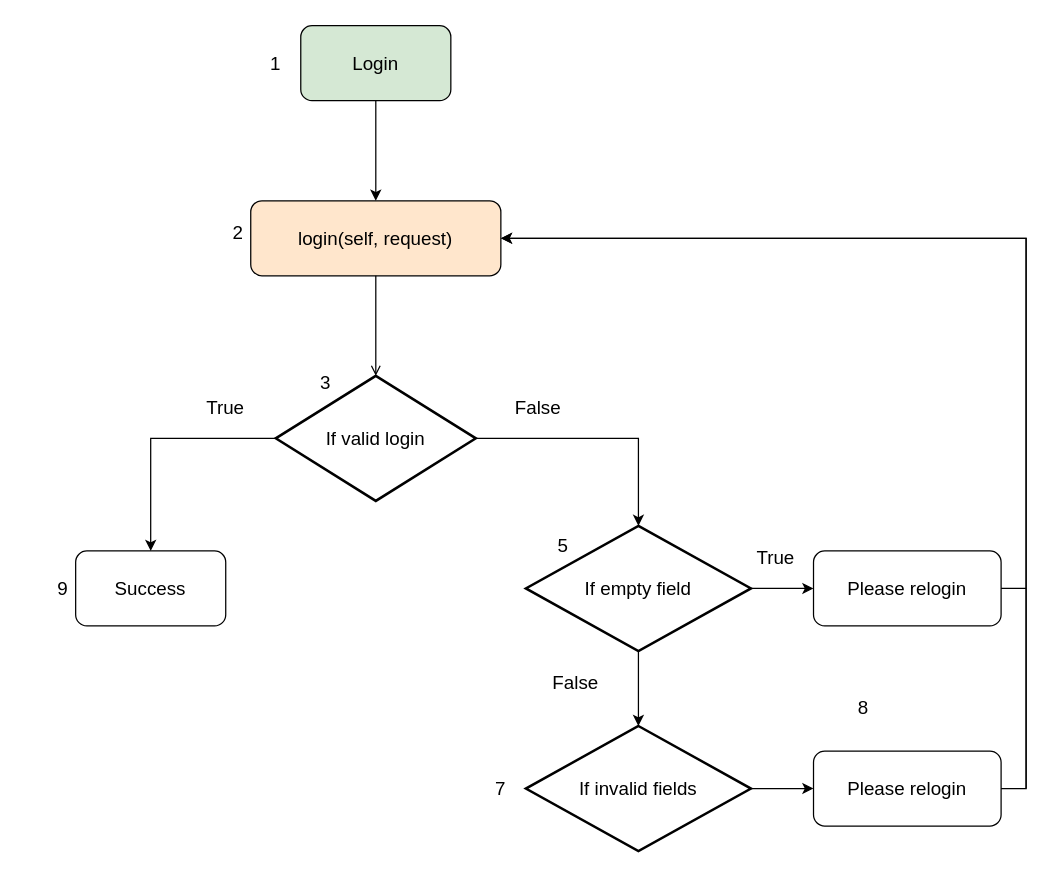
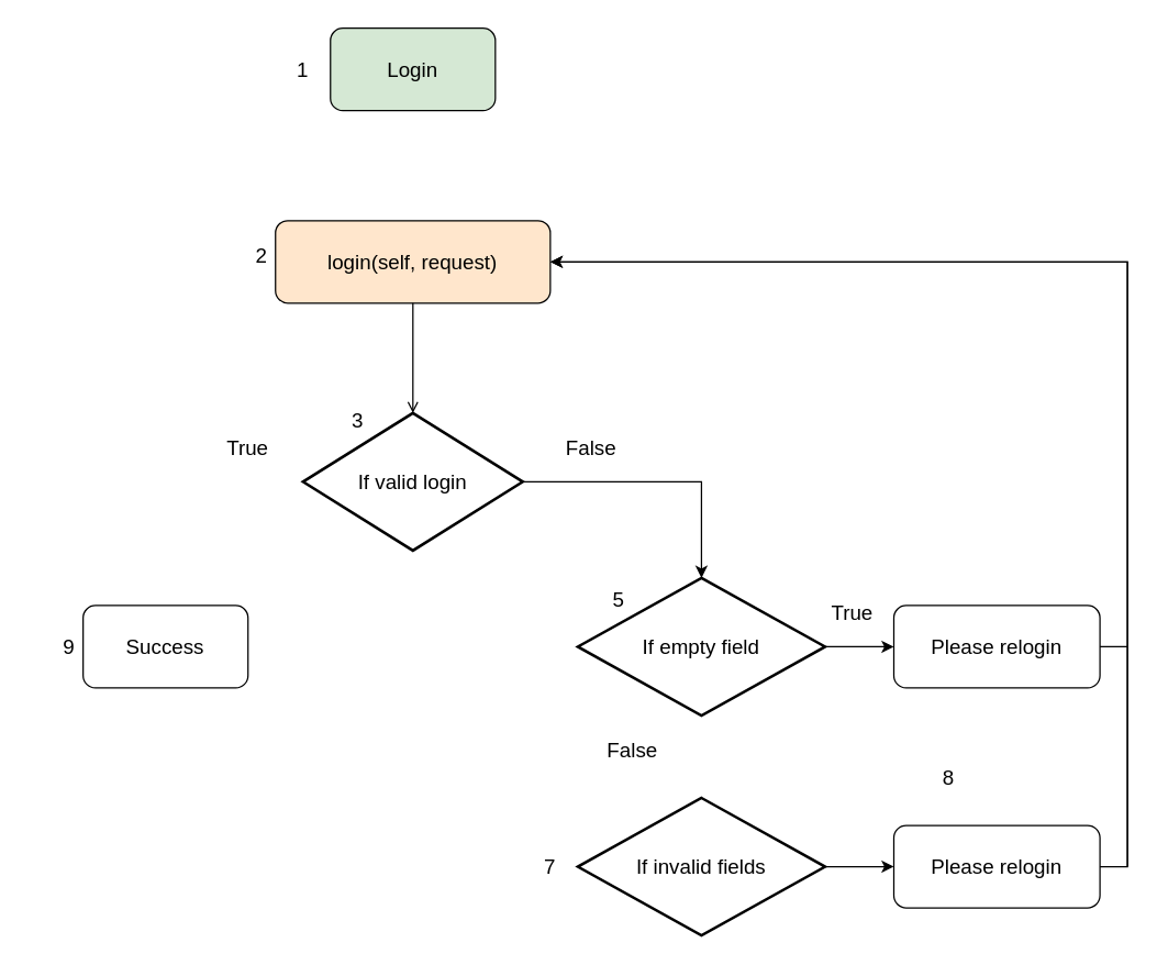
- <mxCell id="18" value="" style="endArrow=classic;html=1;rounded=0;entryX=0.5;entryY=0;entryDx=0;entryDy=0;" parent="1" source="2" target="7" edge="1"><mxGeometry width="50" height="50" relative="1" as="geometry"><mxPoint x="300" y="130" as="sourcePoint" /><mxPoint x="300" y="150.711" as="targetPoint" /></mxGeometry></mxCell>
- <mxCell id="10" value="" style="endArrow=classic;html=1;rounded=0;entryX=0.5;entryY=0;entryDx=0;entryDy=0;exitX=0;exitY=0.5;exitDx=0;exitDy=0;exitPerimeter=0;" parent="1" source="5" target="8" edge="1"><mxGeometry width="50" height="50" relative="1" as="geometry"><mxPoint x="300" y="450" as="sourcePoint" /><mxPoint x="130" y="350" as="targetPoint" /><Array as="points"><mxPoint x="120" y="350" /></Array></mxGeometry></mxCell>
- <mxCell id="13" value="" style="endArrow=classic;html=1;rounded=0;entryX=0.5;entryY=0;entryDx=0;entryDy=0;entryPerimeter=0;" parent="1" source="6" target="4" edge="1"><mxGeometry width="50" height="50" relative="1" as="geometry"><mxPoint x="510" y="570" as="sourcePoint" /><mxPoint x="510" y="591" as="targetPoint" /></mxGeometry></mxCell>
